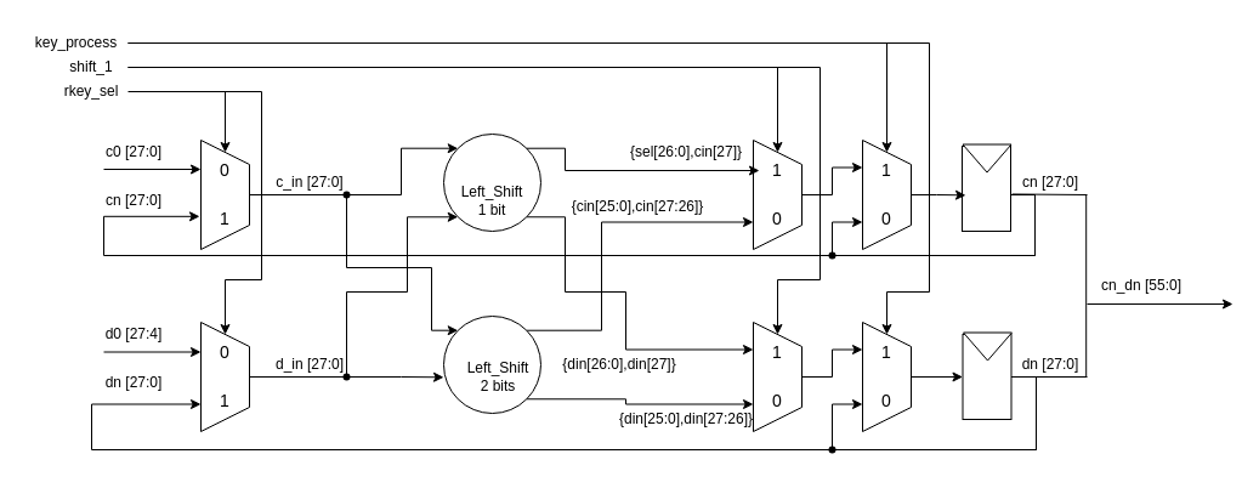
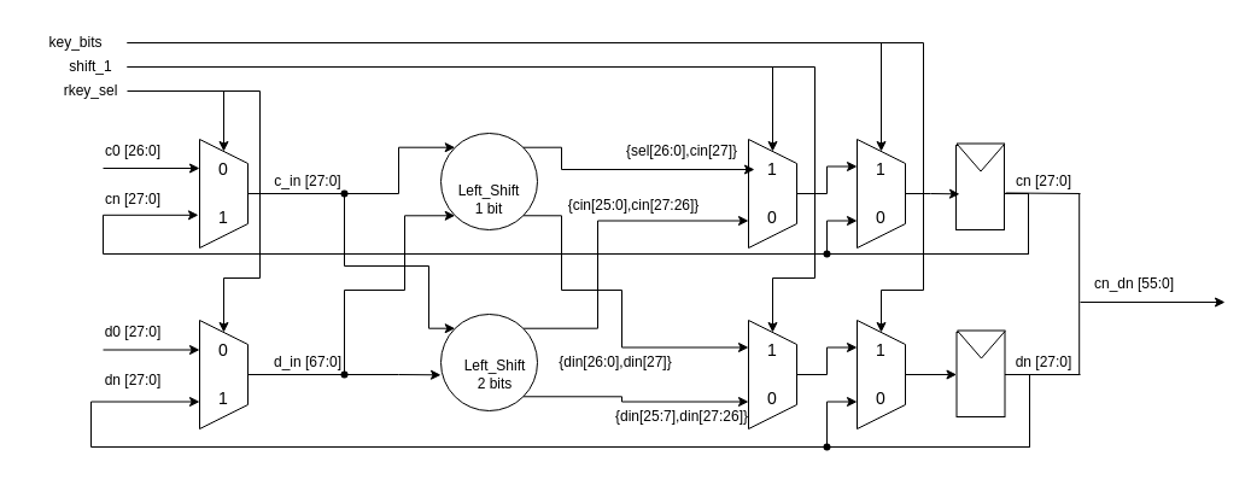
- <mxCell id="74" value="key_process" style="text;html=1;align=center;verticalAlign=middle;whiteSpace=wrap;rounded=0;" parent="1" vertex="1"><mxGeometry x="20" y="20" width="85" height="30" as="geometry" /></mxCell>
+ <mxCell id="74" value="key_bits" style="text;html=1;align=center;verticalAlign=middle;whiteSpace=wrap;rounded=0;" parent="1" vertex="1"><mxGeometry x="20" y="20" width="85" height="30" as="geometry" /></mxCell>
- <mxCell id="13" value="c0 [27:0]" style="text;html=1;align=center;verticalAlign=middle;whiteSpace=wrap;rounded=0;" parent="1" vertex="1"><mxGeometry x="80" y="110" width="60" height="30" as="geometry" /></mxCell>
+ <mxCell id="13" value="c0 [26:0]" style="text;html=1;align=center;verticalAlign=middle;whiteSpace=wrap;rounded=0;" parent="1" vertex="1"><mxGeometry x="80" y="110" width="60" height="30" as="geometry" /></mxCell>
- <mxCell id="14" value="d0 [27:4]" style="text;html=1;align=center;verticalAlign=middle;whiteSpace=wrap;rounded=0;" parent="1" vertex="1"><mxGeometry x="80" y="260" width="60" height="30" as="geometry" /></mxCell>
+ <mxCell id="14" value="d0 [27:0]" style="text;html=1;align=center;verticalAlign=middle;whiteSpace=wrap;rounded=0;" parent="1" vertex="1"><mxGeometry x="80" y="260" width="60" height="30" as="geometry" /></mxCell>
- <mxCell id="28" value="d_in [27:0]" style="text;html=1;align=center;verticalAlign=middle;whiteSpace=wrap;rounded=0;" parent="1" vertex="1"><mxGeometry x="225" y="285" width="60" height="30" as="geometry" /></mxCell>
+ <mxCell id="28" value="d_in [67:0]" style="text;html=1;align=center;verticalAlign=middle;whiteSpace=wrap;rounded=0;" parent="1" vertex="1"><mxGeometry x="225" y="285" width="60" height="30" as="geometry" /></mxCell>
- <mxCell id="45" value="{din[25:0],din[27:26]}" style="text;html=1;align=center;verticalAlign=middle;whiteSpace=wrap;rounded=0;" parent="1" vertex="1"><mxGeometry x="535" y="330" width="60" height="30" as="geometry" /></mxCell>
+ <mxCell id="45" value="{din[25:7],din[27:26]}" style="text;html=1;align=center;verticalAlign=middle;whiteSpace=wrap;rounded=0;" parent="1" vertex="1"><mxGeometry x="535" y="330" width="60" height="30" as="geometry" /></mxCell>
